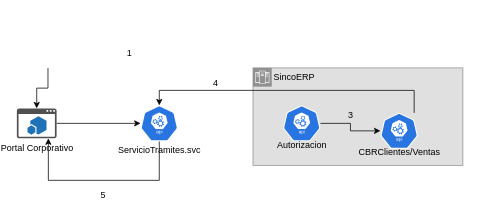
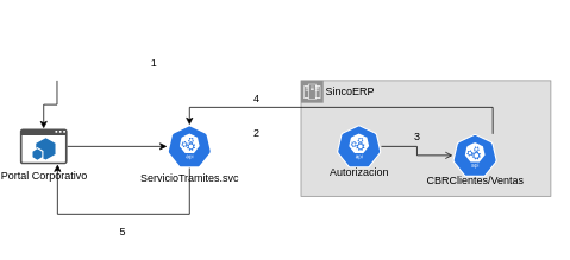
+ <mxCell id="14" value="2" style="text;html=1;align=center;verticalAlign=middle;resizable=0;points=[];autosize=1;strokeColor=none;" vertex="1" parent="1"><mxGeometry x="275" y="140" width="20" height="20" as="geometry" /></mxCell>
- <mxCell id="4" value="" style="edgeStyle=orthogonalEdgeStyle;rounded=0;orthogonalLoop=1;jettySize=auto;html=1;" edge="1" parent="2" source="5" target="3"><mxGeometry relative="1" as="geometry" /></mxCell>
+ <mxCell id="4" value="" style="edgeStyle=orthogonalEdgeStyle;rounded=0;orthogonalLoop=1;jettySize=auto;html=1;endArrow=open;" edge="1" parent="2" source="5" target="3"><mxGeometry relative="1" as="geometry" /></mxCell>
